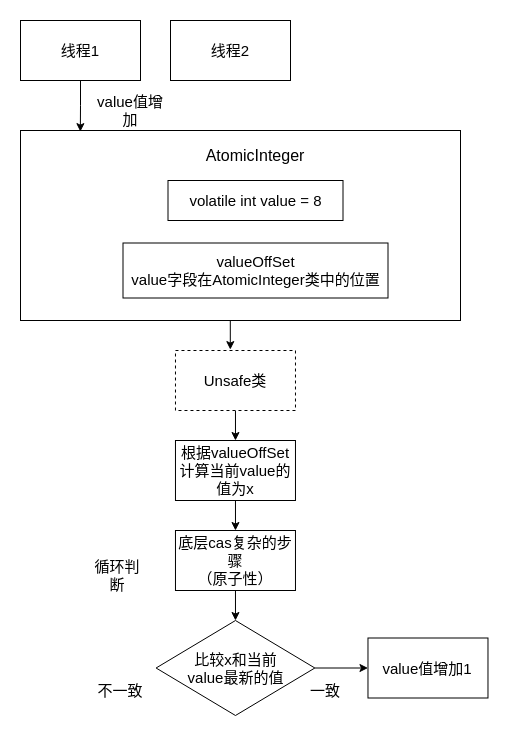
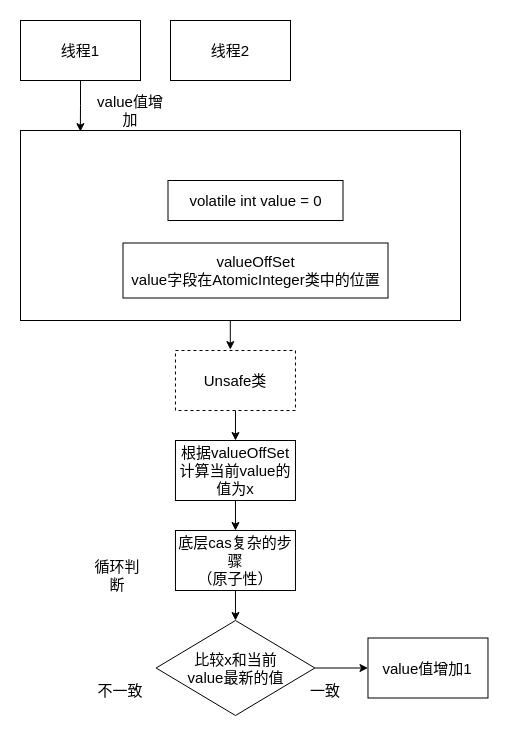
- <mxCell id="8" value="&lt;font style=&quot;font-size: 16px;&quot;&gt;AtomicInteger&lt;/font&gt;" style="text;html=1;strokeColor=none;fillColor=none;align=center;verticalAlign=middle;whiteSpace=wrap;rounded=0;" vertex="1" parent="1"><mxGeometry x="202" y="140" width="106" height="30" as="geometry" /></mxCell>
- <mxCell id="9" value="&lt;font style=&quot;font-size: 15px;&quot;&gt;volatile int value = 8&lt;/font&gt;" style="rounded=0;whiteSpace=wrap;html=1;" vertex="1" parent="1"><mxGeometry x="167.5" y="180" width="175" height="40" as="geometry" /></mxCell>
+ <mxCell id="9" value="&lt;font style=&quot;font-size: 15px;&quot;&gt;volatile int value = 0&lt;/font&gt;" style="rounded=0;whiteSpace=wrap;html=1;" vertex="1" parent="1"><mxGeometry x="167.5" y="180" width="175" height="40" as="geometry" /></mxCell>
